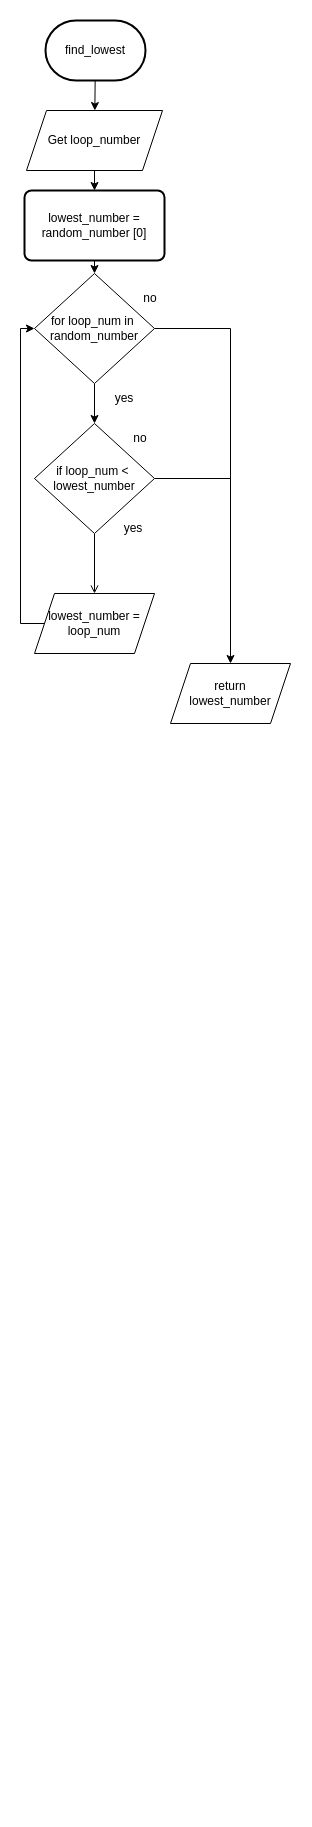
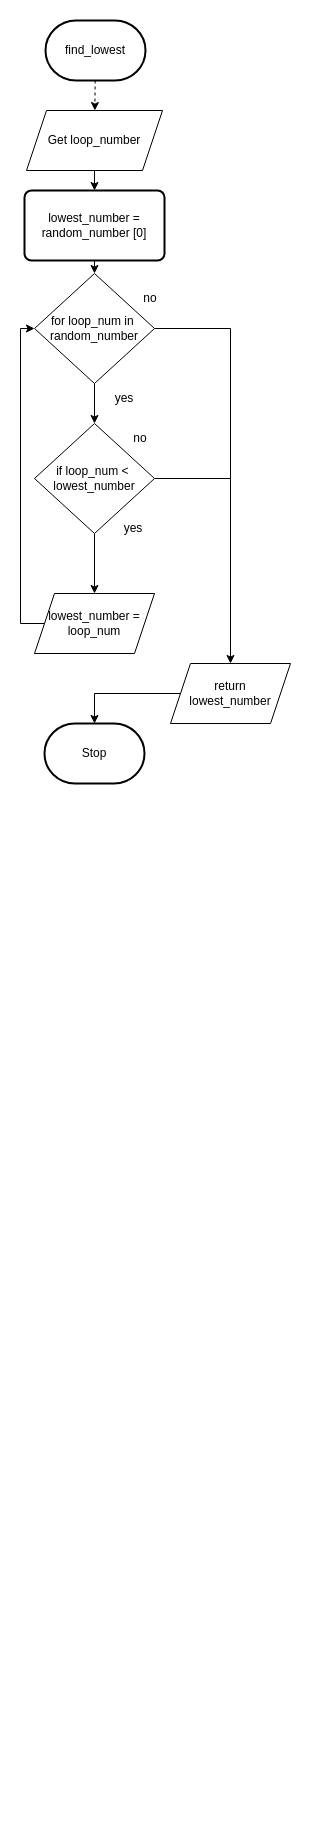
- <mxCell id="3" value="" style="edgeStyle=none;html=1;" parent="1" source="4" target="14" edge="1"><mxGeometry relative="1" as="geometry" /></mxCell>
+ <mxCell id="3" value="" style="edgeStyle=none;html=1;dashed=1;" parent="1" source="4" target="14" edge="1"><mxGeometry relative="1" as="geometry" /></mxCell>
- <mxCell id="15" style="edgeStyle=none;html=1;entryX=0.5;entryY=0;entryDx=0;entryDy=0;endArrow=open;" parent="1" source="17" target="12" edge="1"><mxGeometry relative="1" as="geometry" /></mxCell>
+ <mxCell id="15" style="edgeStyle=none;html=1;entryX=0.5;entryY=0;entryDx=0;entryDy=0;" parent="1" source="17" target="12" edge="1"><mxGeometry relative="1" as="geometry" /></mxCell>
+ <mxCell id="20" style="edgeStyle=none;rounded=0;html=1;entryX=0.5;entryY=0;entryDx=0;entryDy=0;entryPerimeter=0;endArrow=classic;endFill=1;" parent="1" source="21" target="5" edge="1"><mxGeometry relative="1" as="geometry"><Array as="points"><mxPoint x="94" y="693" /></Array></mxGeometry></mxCell>
+ <mxCell id="5" value="Stop" style="strokeWidth=2;html=1;shape=mxgraph.flowchart.terminator;whiteSpace=wrap;rounded=1;" parent="1" vertex="1"><mxGeometry x="44" y="723" width="100" height="60" as="geometry" /></mxCell>
